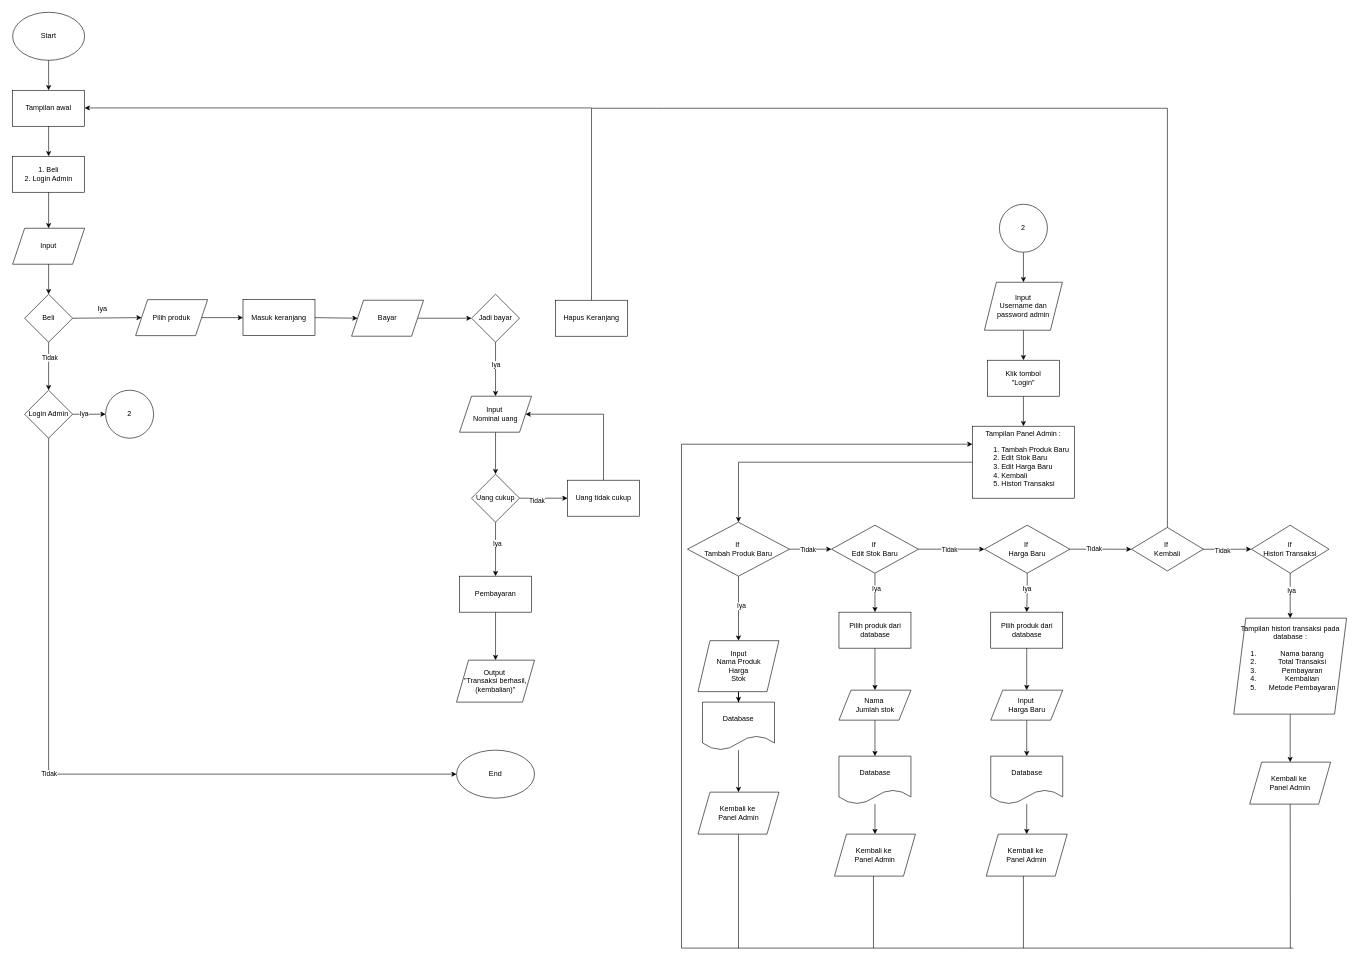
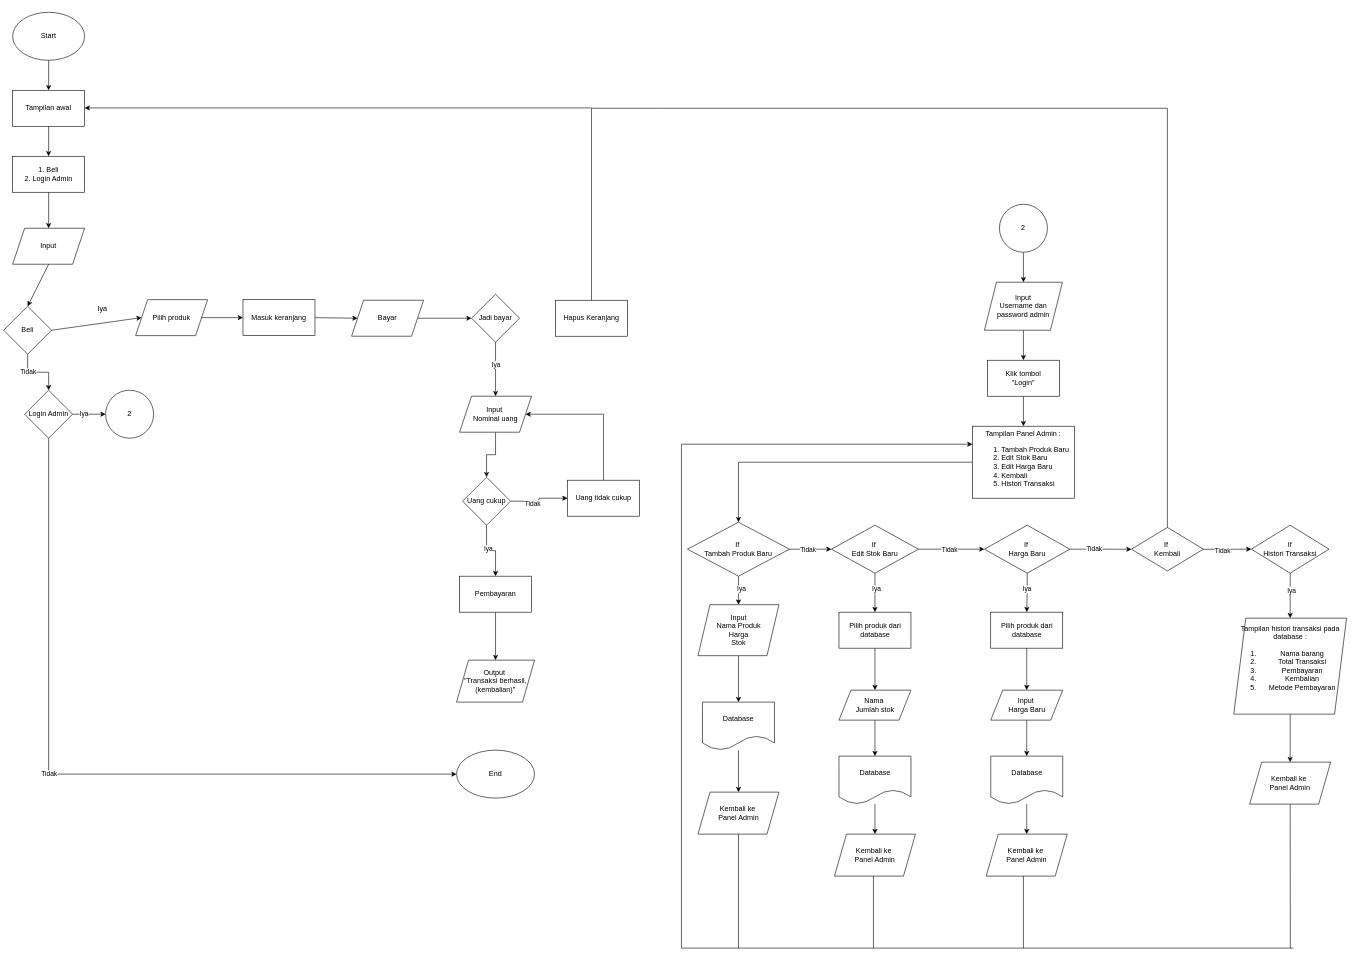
- <mxCell id="11" value="Beli" style="rhombus;whiteSpace=wrap;html=1;" vertex="1" parent="1"><mxGeometry x="40" y="490" width="80" height="80" as="geometry" /></mxCell>
+ <mxCell id="11" value="Beli" style="rhombus;whiteSpace=wrap;html=1;" vertex="1" parent="1"><mxGeometry x="5" y="510" width="80" height="80" as="geometry" /></mxCell>
- <mxCell id="31" value="Uang cukup" style="rhombus;whiteSpace=wrap;html=1;" vertex="1" parent="1"><mxGeometry x="785" y="790" width="80" height="80" as="geometry" /></mxCell>
+ <mxCell id="31" value="Uang cukup" style="rhombus;whiteSpace=wrap;html=1;" vertex="1" parent="1"><mxGeometry x="770" y="795" width="80" height="80" as="geometry" /></mxCell>
- <mxCell id="75" value="Input&lt;div&gt;Nama Produk&lt;/div&gt;&lt;div&gt;Harga&lt;/div&gt;&lt;div&gt;Stok&lt;/div&gt;" style="shape=parallelogram;perimeter=parallelogramPerimeter;whiteSpace=wrap;html=1;fixedSize=1;" vertex="1" parent="1"><mxGeometry x="1162.5" y="1067.5" width="135" height="85" as="geometry" /></mxCell>
+ <mxCell id="75" value="Input&lt;div&gt;Nama Produk&lt;/div&gt;&lt;div&gt;Harga&lt;/div&gt;&lt;div&gt;Stok&lt;/div&gt;" style="shape=parallelogram;perimeter=parallelogramPerimeter;whiteSpace=wrap;html=1;fixedSize=1;" vertex="1" parent="1"><mxGeometry x="1162.5" y="1007.5" width="135" height="85" as="geometry" /></mxCell>
